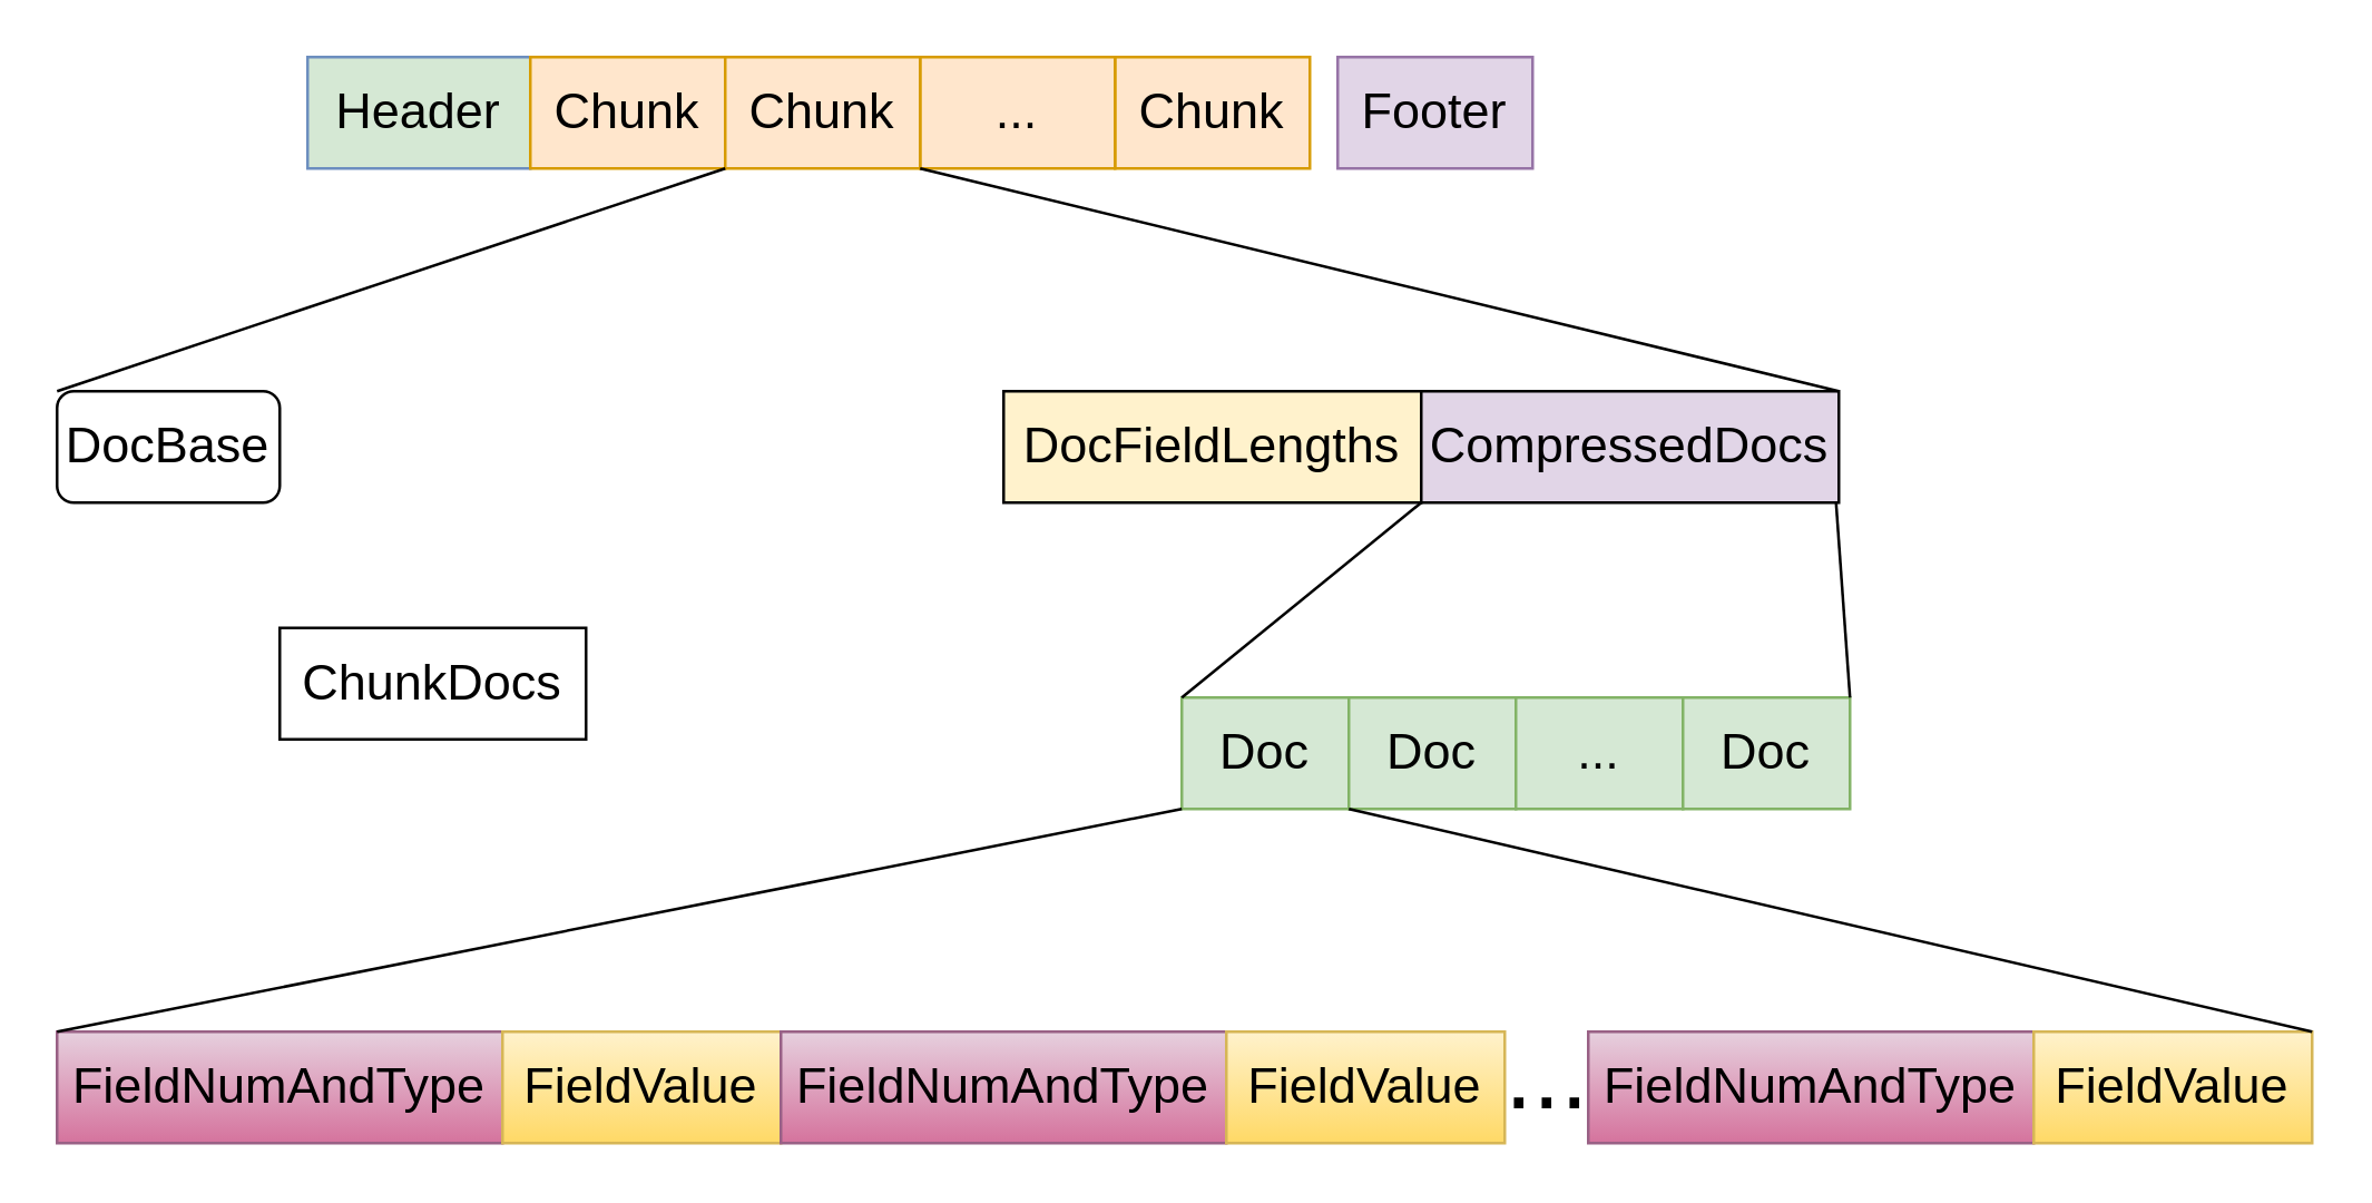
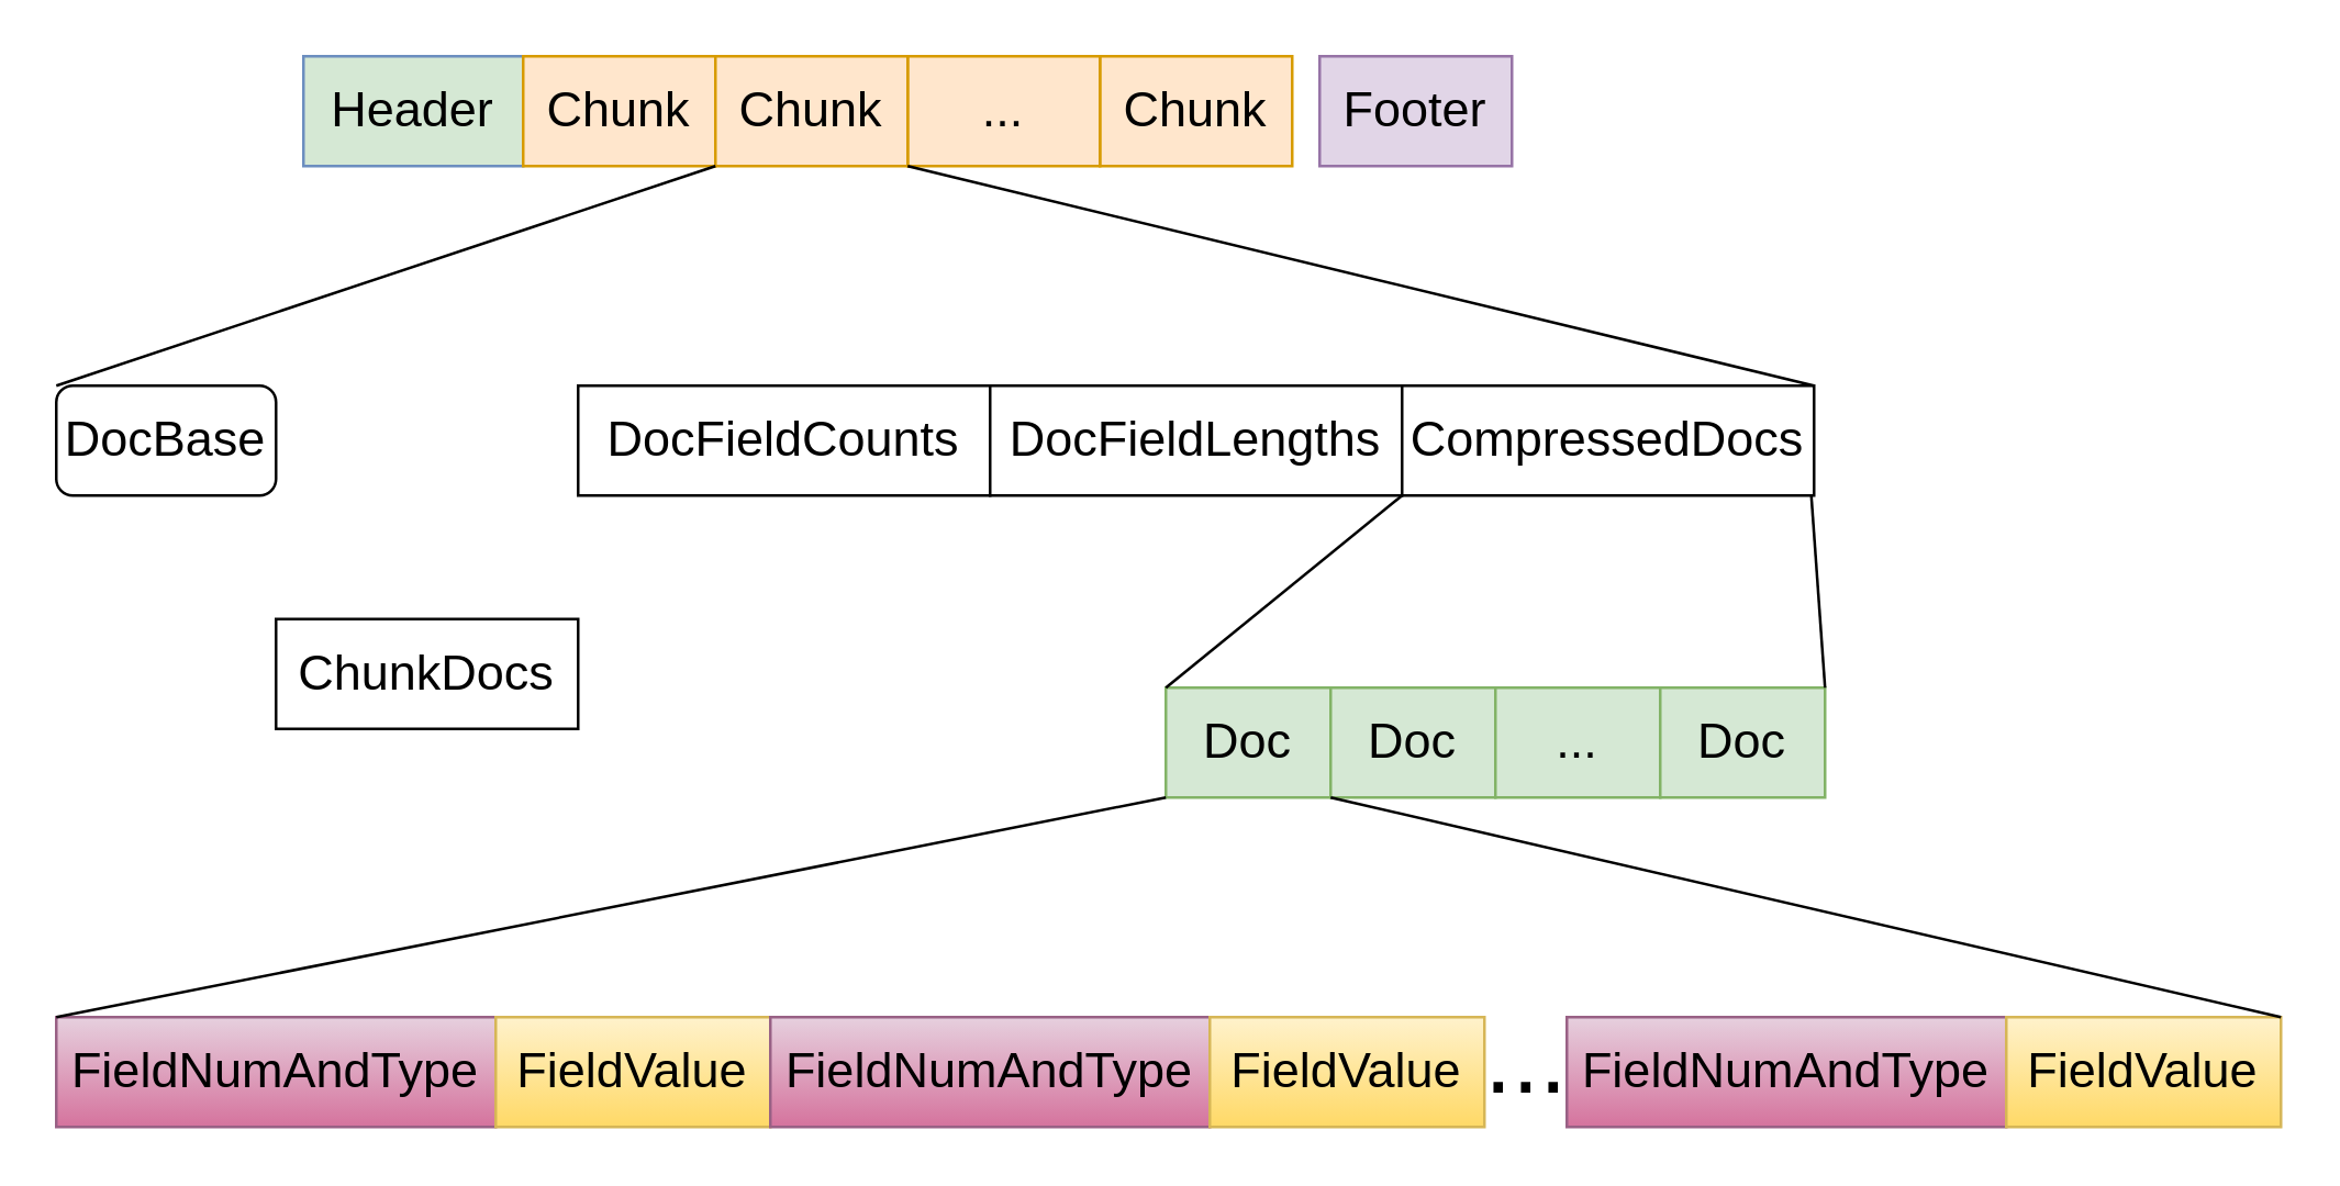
+ <mxCell id="10" value="&lt;font style=&quot;font-size: 18px&quot;&gt;DocFieldCounts&lt;/font&gt;" style="rounded=0;whiteSpace=wrap;html=1;" vertex="1" parent="1"><mxGeometry x="210" y="140" width="150" height="40" as="geometry" /></mxCell>
- <mxCell id="11" value="&lt;font style=&quot;font-size: 18px&quot;&gt;DocFieldLengths&lt;/font&gt;" style="rounded=0;whiteSpace=wrap;html=1;fillColor=#fff2cc;" vertex="1" parent="1"><mxGeometry x="360" y="140" width="150" height="40" as="geometry" /></mxCell>
+ <mxCell id="11" value="&lt;font style=&quot;font-size: 18px&quot;&gt;DocFieldLengths&lt;/font&gt;" style="rounded=0;whiteSpace=wrap;html=1;" vertex="1" parent="1"><mxGeometry x="360" y="140" width="150" height="40" as="geometry" /></mxCell>
- <mxCell id="12" value="&lt;font style=&quot;font-size: 18px&quot;&gt;CompressedDocs&lt;/font&gt;" style="rounded=0;whiteSpace=wrap;html=1;fillColor=#e1d5e7;" vertex="1" parent="1"><mxGeometry x="510" y="140" width="150" height="40" as="geometry" /></mxCell>
+ <mxCell id="12" value="&lt;font style=&quot;font-size: 18px&quot;&gt;CompressedDocs&lt;/font&gt;" style="rounded=0;whiteSpace=wrap;html=1;" vertex="1" parent="1"><mxGeometry x="510" y="140" width="150" height="40" as="geometry" /></mxCell>
